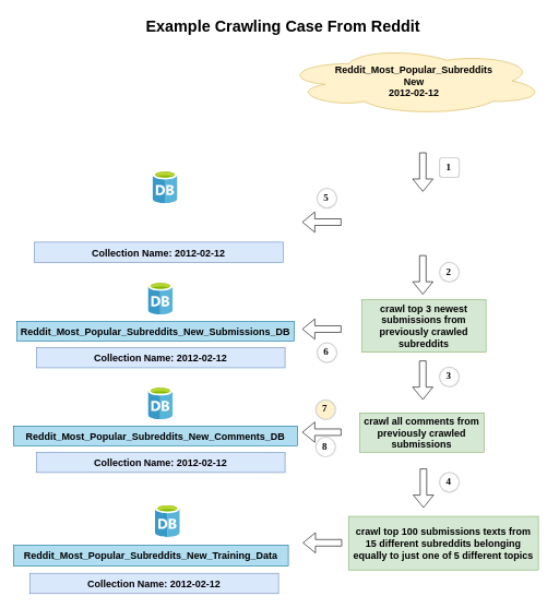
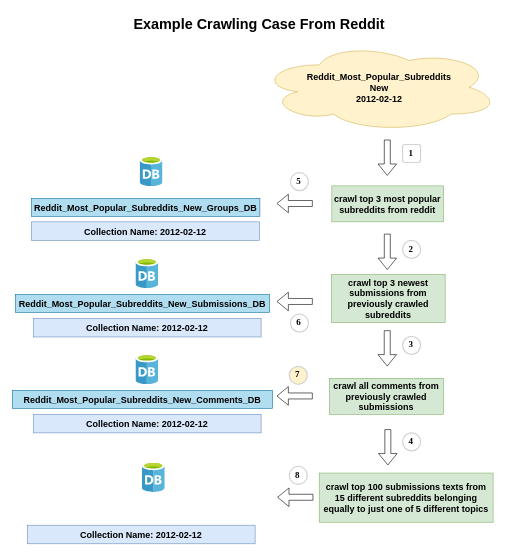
- <mxCell id="3" value="&lt;b&gt;Reddit_Most_Popular_Subreddits&lt;/b&gt;&lt;br style=&quot;font-size: 15px&quot;&gt;New&lt;br&gt;2012-02-12" style="ellipse;shape=cloud;whiteSpace=wrap;html=1;fontSize=15;fontStyle=1;fillColor=#fff2cc;strokeColor=#d6b656;" vertex="1" parent="1"><mxGeometry x="432" y="70" width="400" height="105" as="geometry" /></mxCell>
+ <mxCell id="3" value="&lt;b&gt;Reddit_Most_Popular_Subreddits&lt;/b&gt;&lt;br style=&quot;font-size: 15px&quot;&gt;New&lt;br&gt;2012-02-12" style="ellipse;shape=cloud;whiteSpace=wrap;html=1;fontSize=15;fontStyle=1;fillColor=#fff2cc;strokeColor=#d6b656;" vertex="1" parent="1"><mxGeometry x="432" y="70" width="400" height="149" as="geometry" /></mxCell>
+ <mxCell id="6" value="crawl top 3 most popular subreddits from reddit" style="rounded=0;whiteSpace=wrap;html=1;fontStyle=1;fontSize=15;fillColor=#d5e8d4;strokeColor=#82b366;" vertex="1" parent="1"><mxGeometry x="553" y="309" width="186" height="60" as="geometry" /></mxCell>
+ <mxCell id="17" value="&lt;b&gt;Reddit_Most_Popular_Subreddits&lt;/b&gt;&lt;b&gt;_New&lt;/b&gt;&lt;b&gt;_Groups_DB&lt;/b&gt;" style="text;html=1;strokeColor=#10739e;fillColor=#b1ddf0;align=center;verticalAlign=middle;whiteSpace=wrap;rounded=0;fontSize=15;" vertex="1" parent="1"><mxGeometry x="52" y="330" width="381" height="30" as="geometry" /></mxCell>
- <mxCell id="35" value="8" style="ellipse;whiteSpace=wrap;html=1;aspect=fixed;strokeWidth=2;fontFamily=Tahoma;spacingBottom=4;spacingRight=2;strokeColor=#d3d3d3;fontStyle=1;fontSize=15;" vertex="1" parent="1"><mxGeometry x="482" y="667" width="30" height="30" as="geometry" /></mxCell>
+ <mxCell id="35" value="8" style="ellipse;whiteSpace=wrap;html=1;aspect=fixed;strokeWidth=2;fontFamily=Tahoma;spacingBottom=4;spacingRight=2;strokeColor=#d3d3d3;fontStyle=1;fontSize=15;" vertex="1" parent="1"><mxGeometry x="482" y="777" width="30" height="30" as="geometry" /></mxCell>
- <mxCell id="23" value="&lt;b&gt;Reddit_Most_Popular_Subreddits&lt;/b&gt;&lt;b&gt;_New&lt;/b&gt;&lt;b&gt;_&lt;/b&gt;&lt;b&gt;Training_Data&lt;/b&gt;" style="text;html=1;strokeColor=#10739e;fillColor=#b1ddf0;align=center;verticalAlign=middle;whiteSpace=wrap;rounded=0;fontSize=15;" vertex="1" parent="1"><mxGeometry x="20" y="832" width="420" height="32" as="geometry" /></mxCell>
